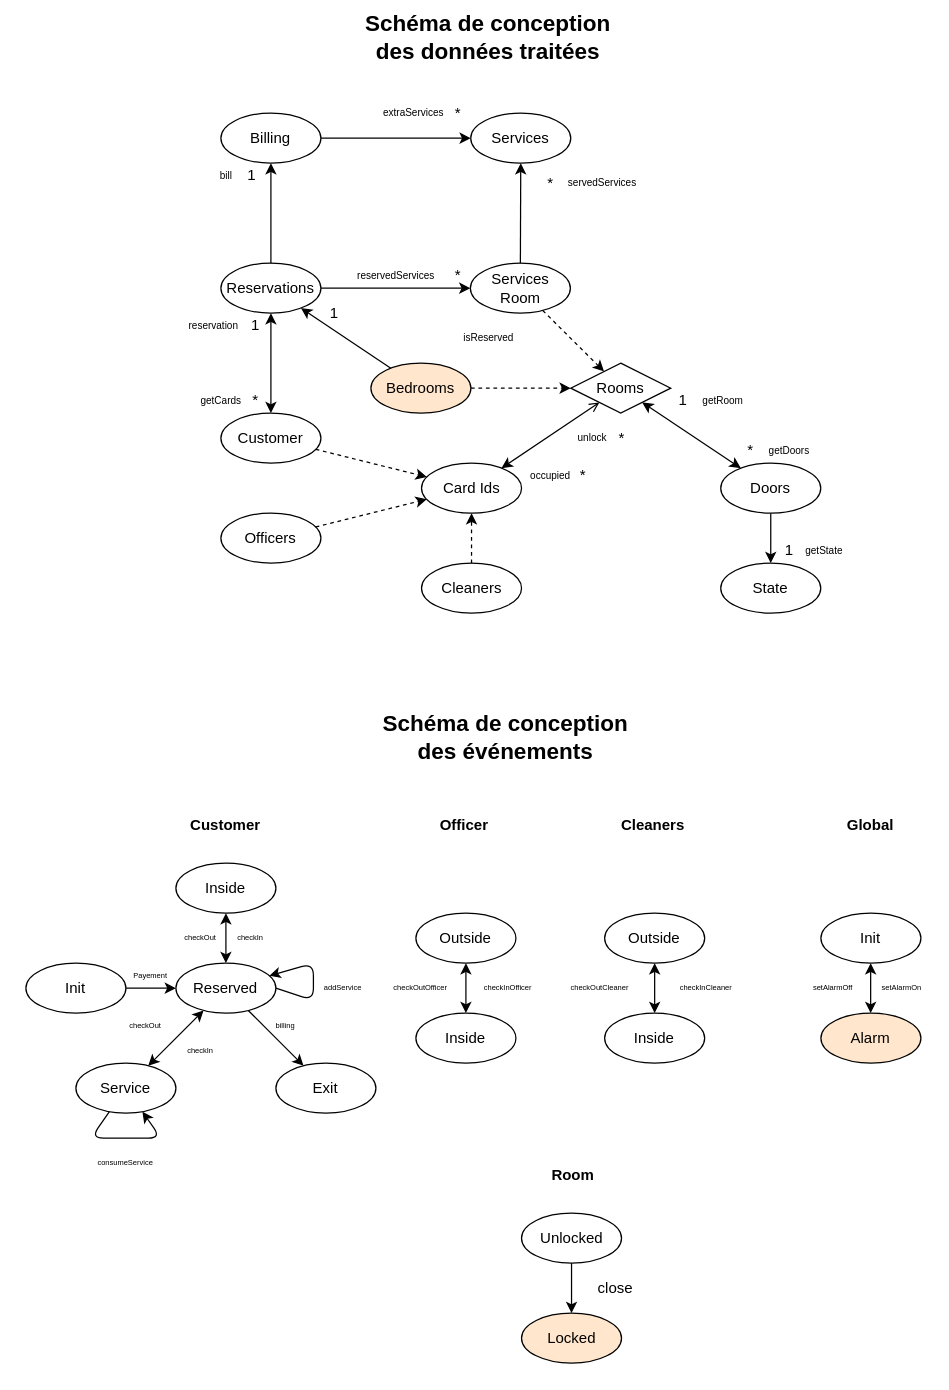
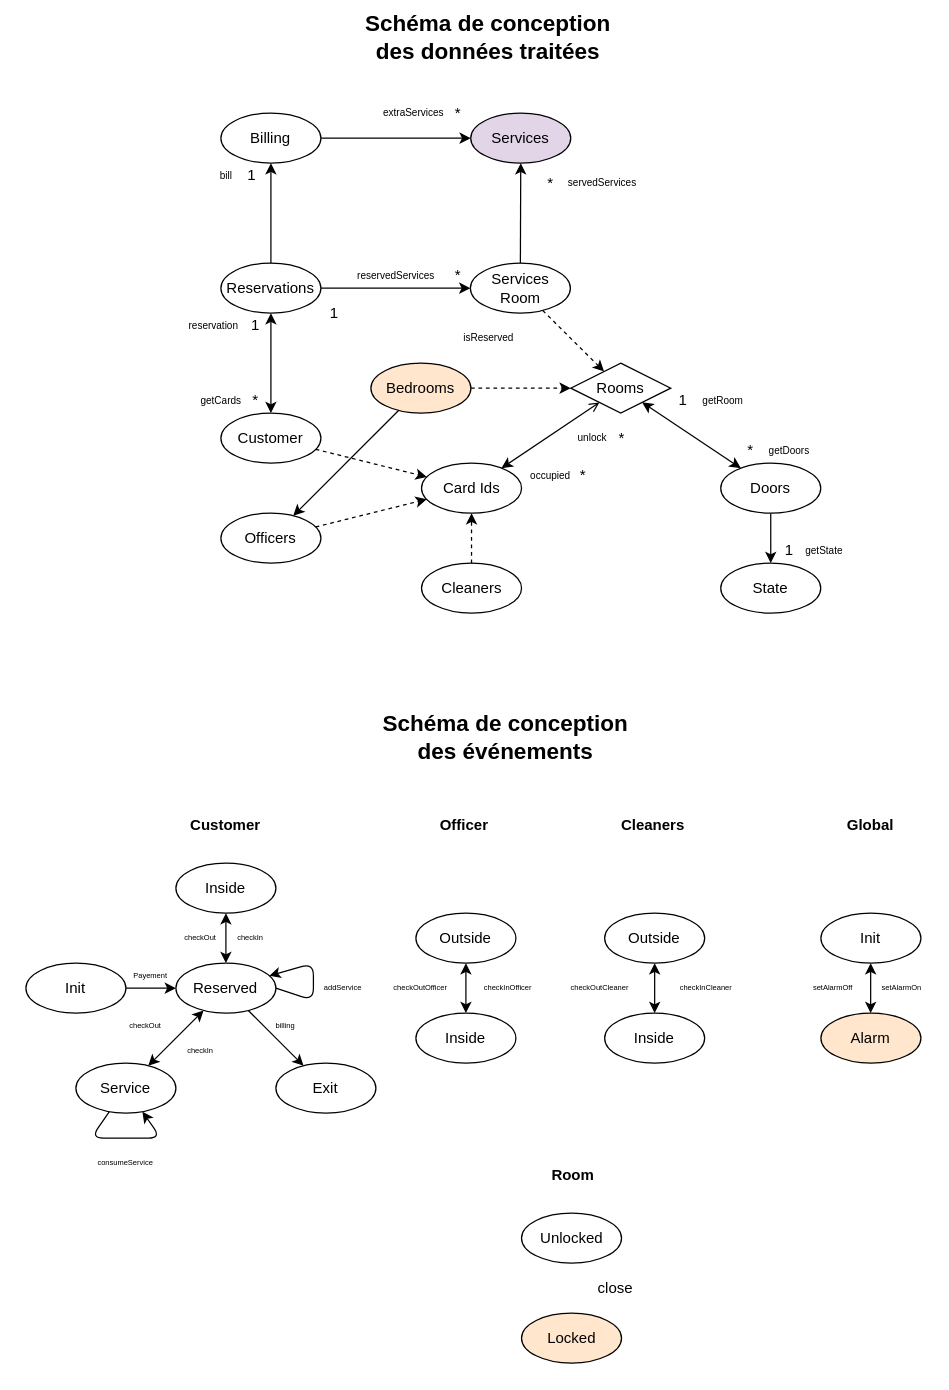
- <mxCell id="59" value="&lt;span style=&quot;text-align: left&quot;&gt;Services&lt;/span&gt;" style="ellipse;whiteSpace=wrap;html=1;" parent="1" vertex="1"><mxGeometry x="376" y="90" width="80" height="40" as="geometry" /></mxCell>
+ <mxCell id="59" value="&lt;span style=&quot;text-align: left&quot;&gt;Services&lt;/span&gt;" style="ellipse;whiteSpace=wrap;html=1;fillColor=#e1d5e7;" parent="1" vertex="1"><mxGeometry x="376" y="90" width="80" height="40" as="geometry" /></mxCell>
- <mxCell id="94" style="rounded=0;orthogonalLoop=1;jettySize=auto;html=1;" edge="1" parent="1" source="47" target="54"><mxGeometry relative="1" as="geometry"><mxPoint x="266.13" y="240" as="sourcePoint" /><mxPoint x="385.7" y="240" as="targetPoint" /></mxGeometry></mxCell>
+ <mxCell id="94" style="rounded=0;orthogonalLoop=1;jettySize=auto;html=1;" edge="1" parent="1" source="47" target="44"><mxGeometry relative="1" as="geometry"><mxPoint x="266.13" y="240" as="sourcePoint" /><mxPoint x="385.7" y="240" as="targetPoint" /></mxGeometry></mxCell>
- <mxCell id="82" value="" style="endArrow=classic;html=1;fontSize=18;startArrow=none;startFill=0;" parent="1" source="81" target="80" edge="1"><mxGeometry width="50" height="50" relative="1" as="geometry"><mxPoint x="457.63" y="1030" as="sourcePoint" /><mxPoint x="457.63" y="1070" as="targetPoint" /></mxGeometry></mxCell>
